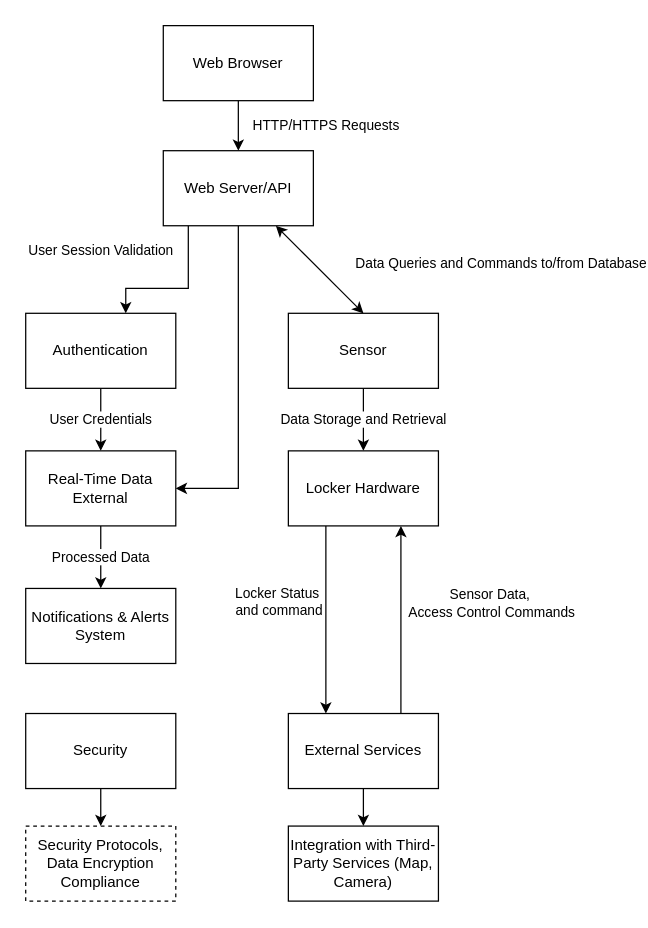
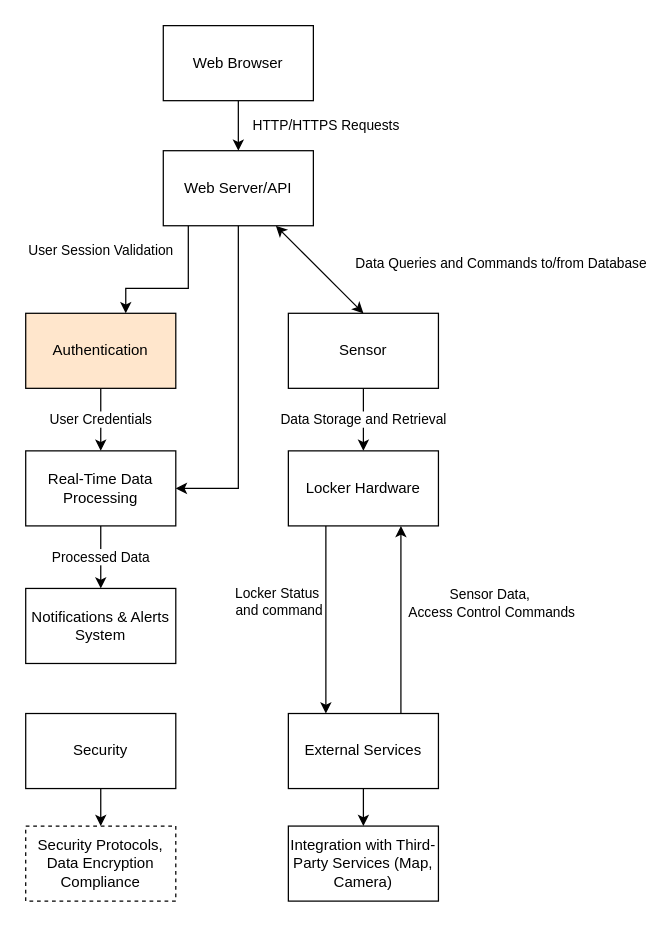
- <mxCell id="8" value="Authentication" style="whiteSpace=wrap;html=1;rounded=0;" vertex="1" parent="1"><mxGeometry x="20" y="250" width="120" height="60" as="geometry" /></mxCell>
+ <mxCell id="8" value="Authentication" style="whiteSpace=wrap;html=1;rounded=0;fillColor=#ffe6cc;" vertex="1" parent="1"><mxGeometry x="20" y="250" width="120" height="60" as="geometry" /></mxCell>
- <mxCell id="12" value="Real-Time Data External" style="whiteSpace=wrap;html=1;rounded=0;" vertex="1" parent="1"><mxGeometry x="20" y="360" width="120" height="60" as="geometry" /></mxCell>
+ <mxCell id="12" value="Real-Time Data Processing" style="whiteSpace=wrap;html=1;rounded=0;" vertex="1" parent="1"><mxGeometry x="20" y="360" width="120" height="60" as="geometry" /></mxCell>
